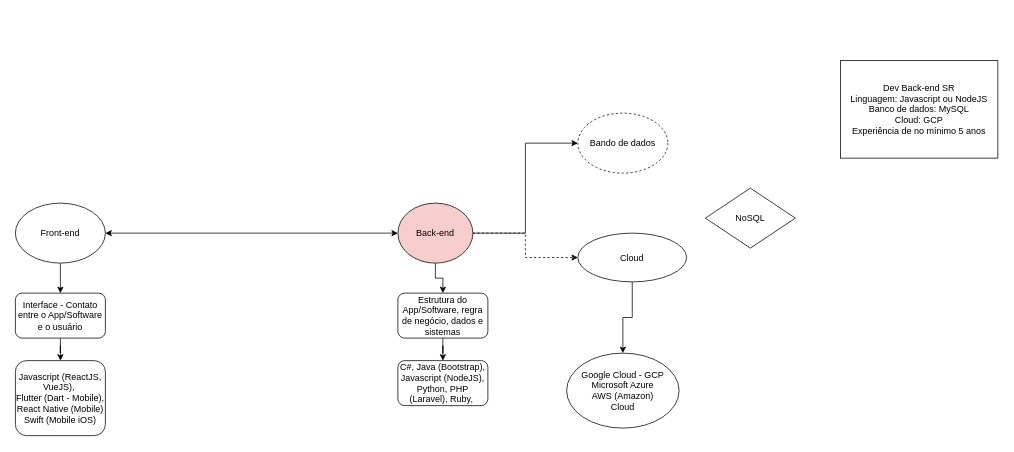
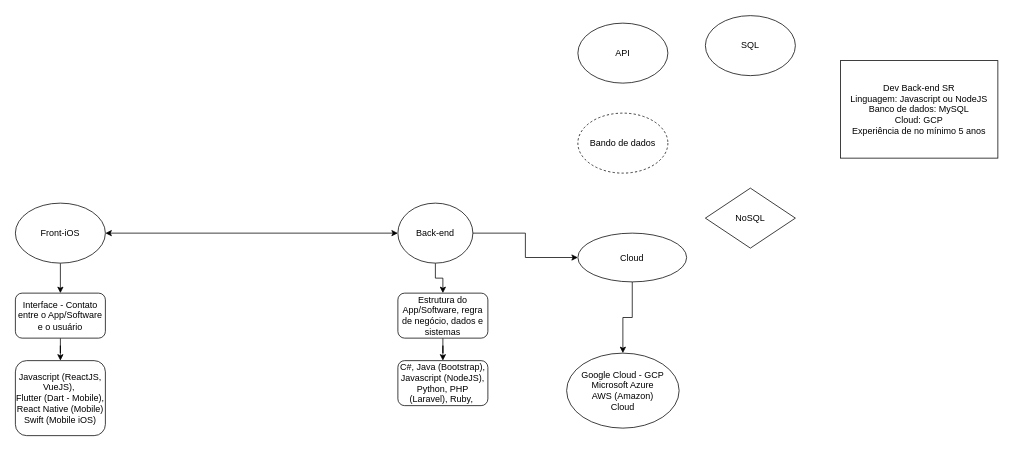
+ <mxCell id="20" value="SQL" style="ellipse;whiteSpace=wrap;html=1;" vertex="1" parent="1"><mxGeometry x="940" y="20" width="120" height="80" as="geometry" /></mxCell>
+ <mxCell id="18" value="API" style="ellipse;whiteSpace=wrap;html=1;" vertex="1" parent="1"><mxGeometry x="770" y="30" width="120" height="80" as="geometry" /></mxCell>
- <mxCell id="6" style="edgeStyle=orthogonalEdgeStyle;rounded=0;orthogonalLoop=1;jettySize=auto;html=1;entryX=0;entryY=0.5;entryDx=0;entryDy=0;" edge="1" parent="1" source="7" target="15"><mxGeometry relative="1" as="geometry" /></mxCell>
- <mxCell id="3" value="Front-end" style="ellipse;whiteSpace=wrap;html=1;" parent="1" vertex="1"><mxGeometry x="20" y="270" width="120" height="80" as="geometry" /></mxCell>
+ <mxCell id="3" value="Front-iOS" style="ellipse;whiteSpace=wrap;html=1;" parent="1" vertex="1"><mxGeometry x="20" y="270" width="120" height="80" as="geometry" /></mxCell>
- <mxCell id="7" value="Back-end" style="ellipse;whiteSpace=wrap;html=1;fillColor=#f8cecc;" parent="1" vertex="1"><mxGeometry x="530" y="270" width="100" height="80" as="geometry" /></mxCell>
+ <mxCell id="7" value="Back-end" style="ellipse;whiteSpace=wrap;html=1;" parent="1" vertex="1"><mxGeometry x="530" y="270" width="100" height="80" as="geometry" /></mxCell>
- <mxCell id="5" value="" style="edgeStyle=orthogonalEdgeStyle;rounded=0;orthogonalLoop=1;jettySize=auto;html=1;dashed=1;" edge="1" parent="1" source="7" target="17"><mxGeometry relative="1" as="geometry" /></mxCell>
+ <mxCell id="5" value="" style="edgeStyle=orthogonalEdgeStyle;rounded=0;orthogonalLoop=1;jettySize=auto;html=1;" edge="1" parent="1" source="7" target="17"><mxGeometry relative="1" as="geometry" /></mxCell>
